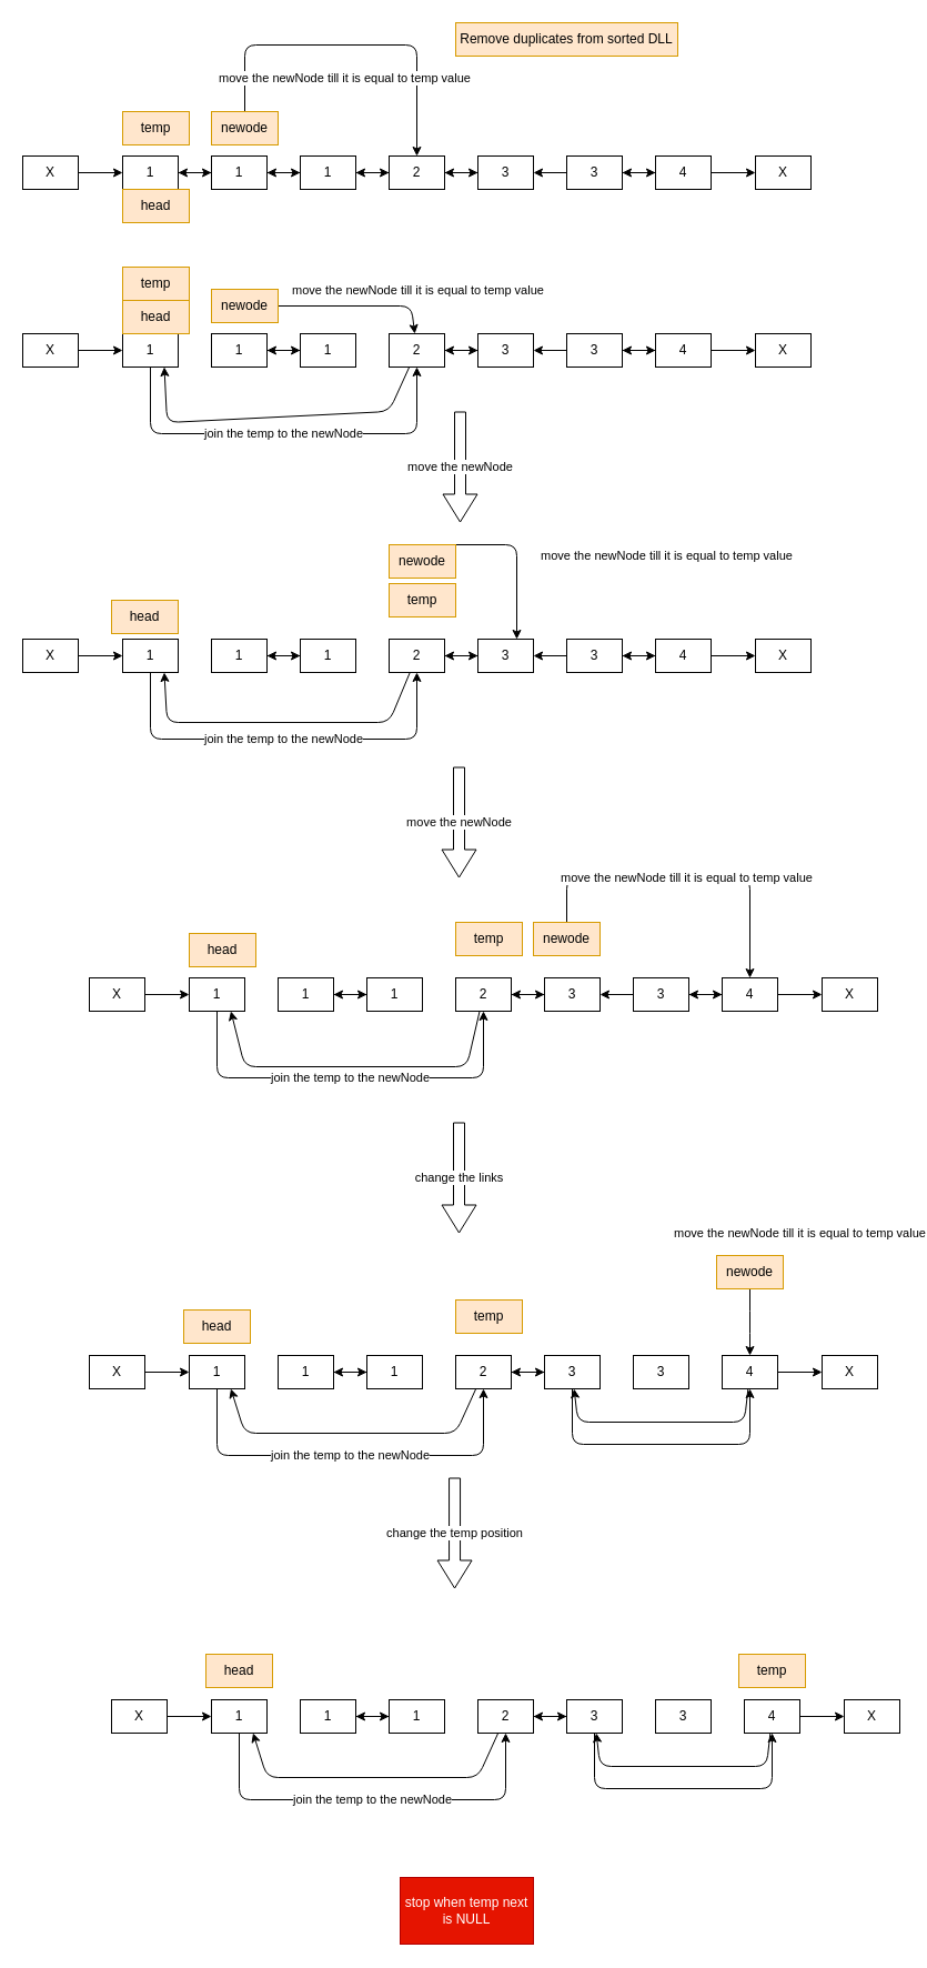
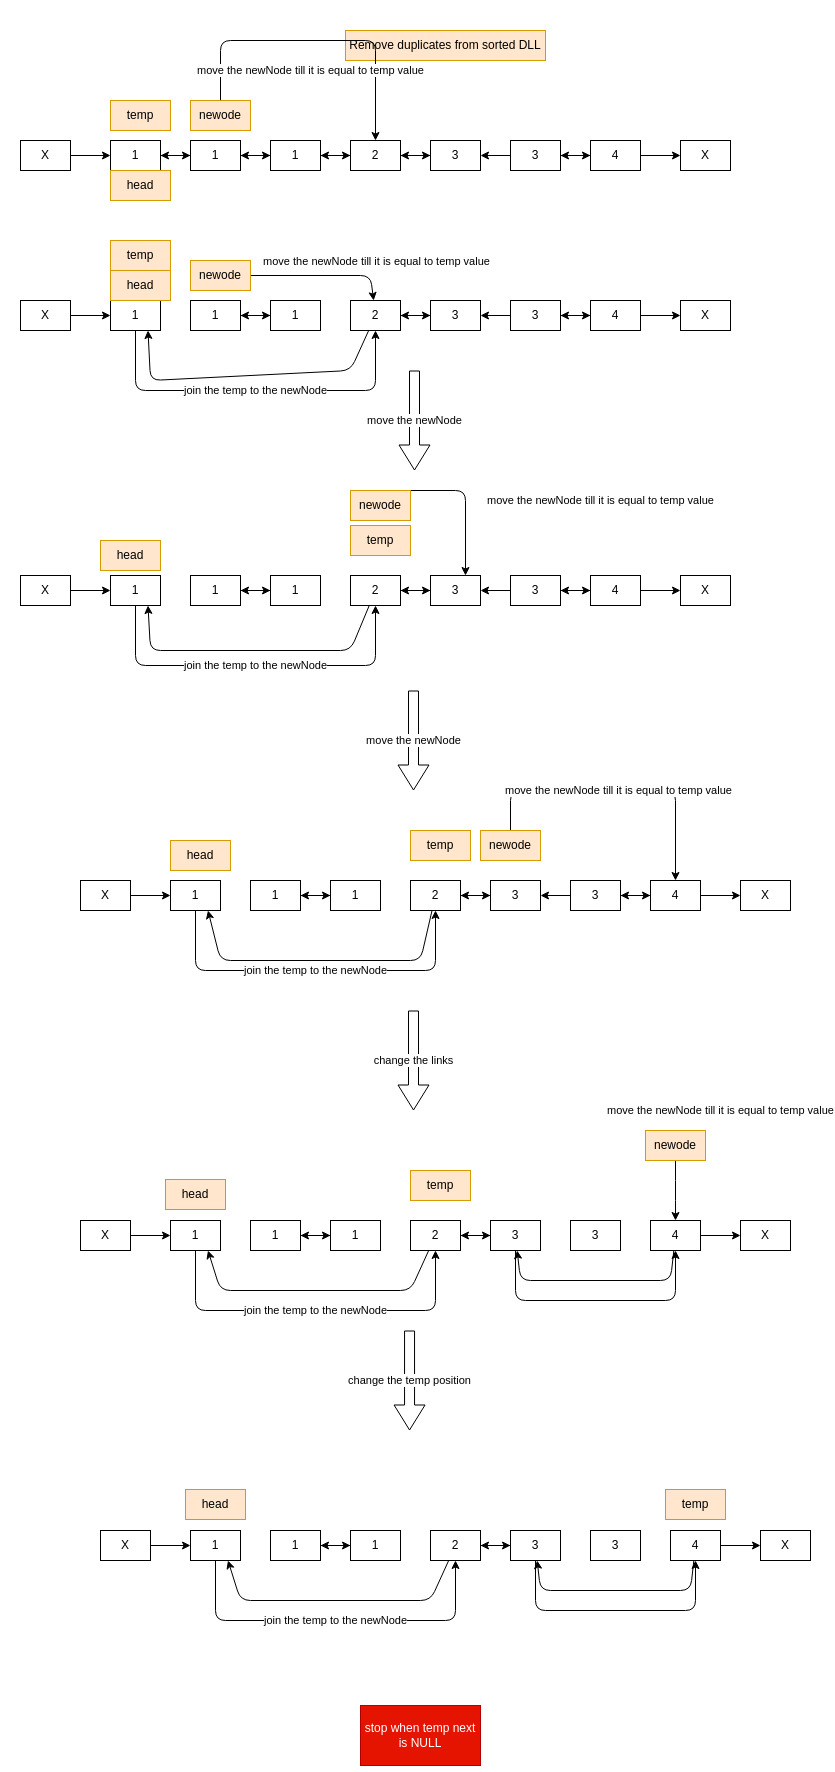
- <mxCell id="2" value="Remove duplicates from sorted DLL" style="text;strokeColor=#d79b00;align=center;fillColor=#ffe6cc;html=1;verticalAlign=middle;whiteSpace=wrap;rounded=0;" vertex="1" parent="1"><mxGeometry x="410" y="20" width="200" height="30" as="geometry" /></mxCell>
+ <mxCell id="2" value="Remove duplicates from sorted DLL" style="text;strokeColor=#d79b00;align=center;fillColor=#ffe6cc;html=1;verticalAlign=middle;whiteSpace=wrap;rounded=0;" vertex="1" parent="1"><mxGeometry x="345" y="30" width="200" height="30" as="geometry" /></mxCell>
- <mxCell id="150" value="stop when temp next is NULL" style="whiteSpace=wrap;html=1;fillColor=#e51400;fontColor=#ffffff;strokeColor=#B20000;" vertex="1" parent="1"><mxGeometry x="360" y="1690" width="120" height="60" as="geometry" /></mxCell>
+ <mxCell id="150" value="stop when temp next is NULL" style="whiteSpace=wrap;html=1;fillColor=#e51400;fontColor=#ffffff;strokeColor=#B20000;" vertex="1" parent="1"><mxGeometry x="360" y="1705" width="120" height="60" as="geometry" /></mxCell>
